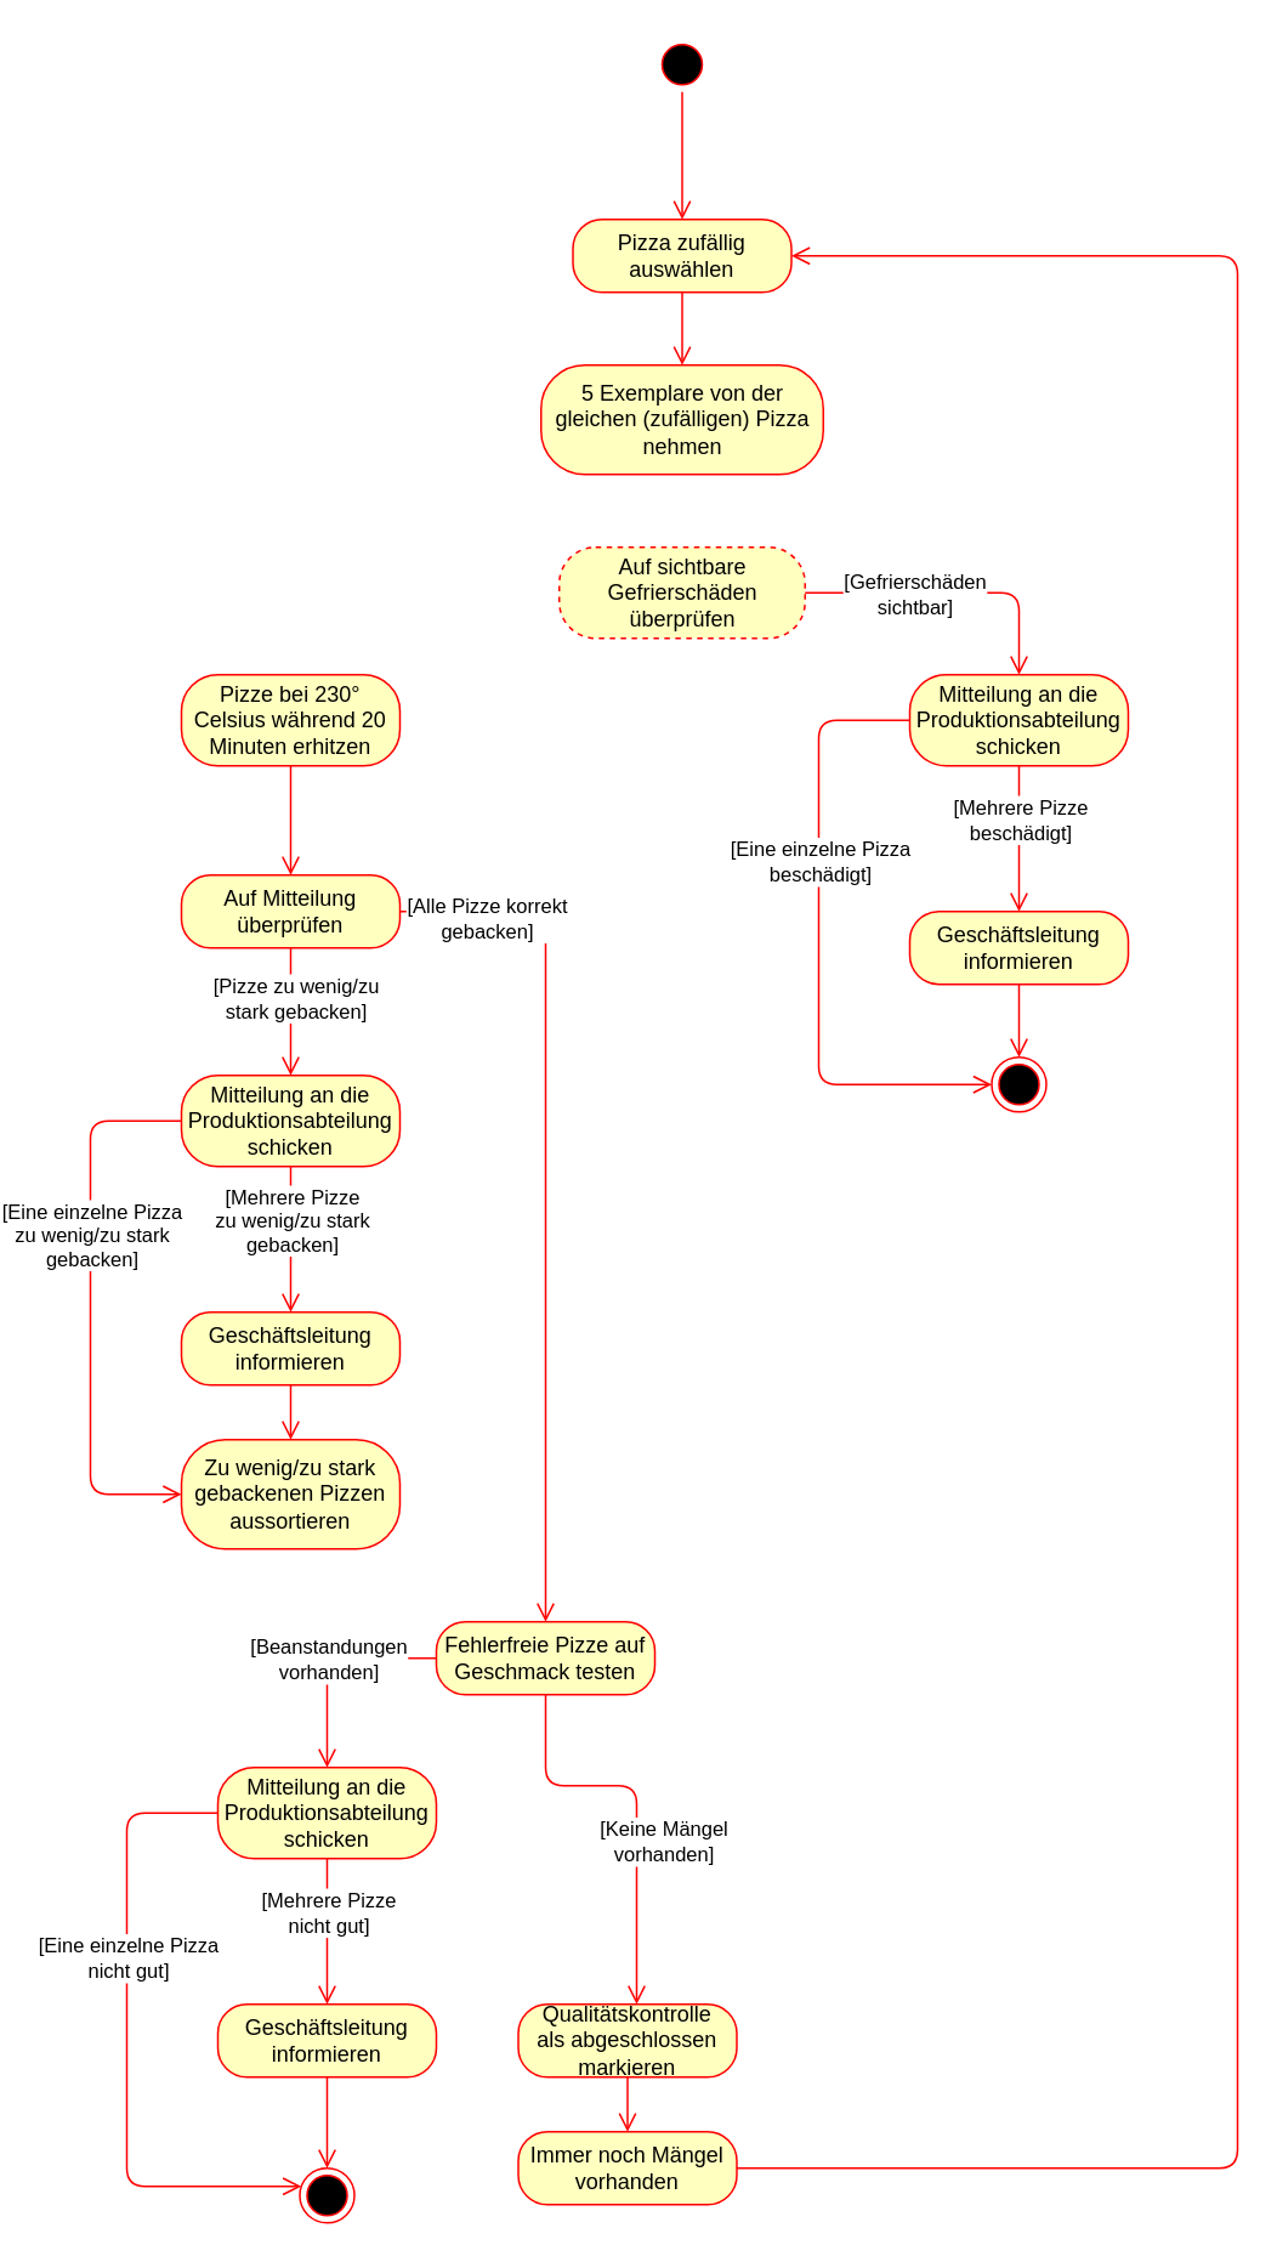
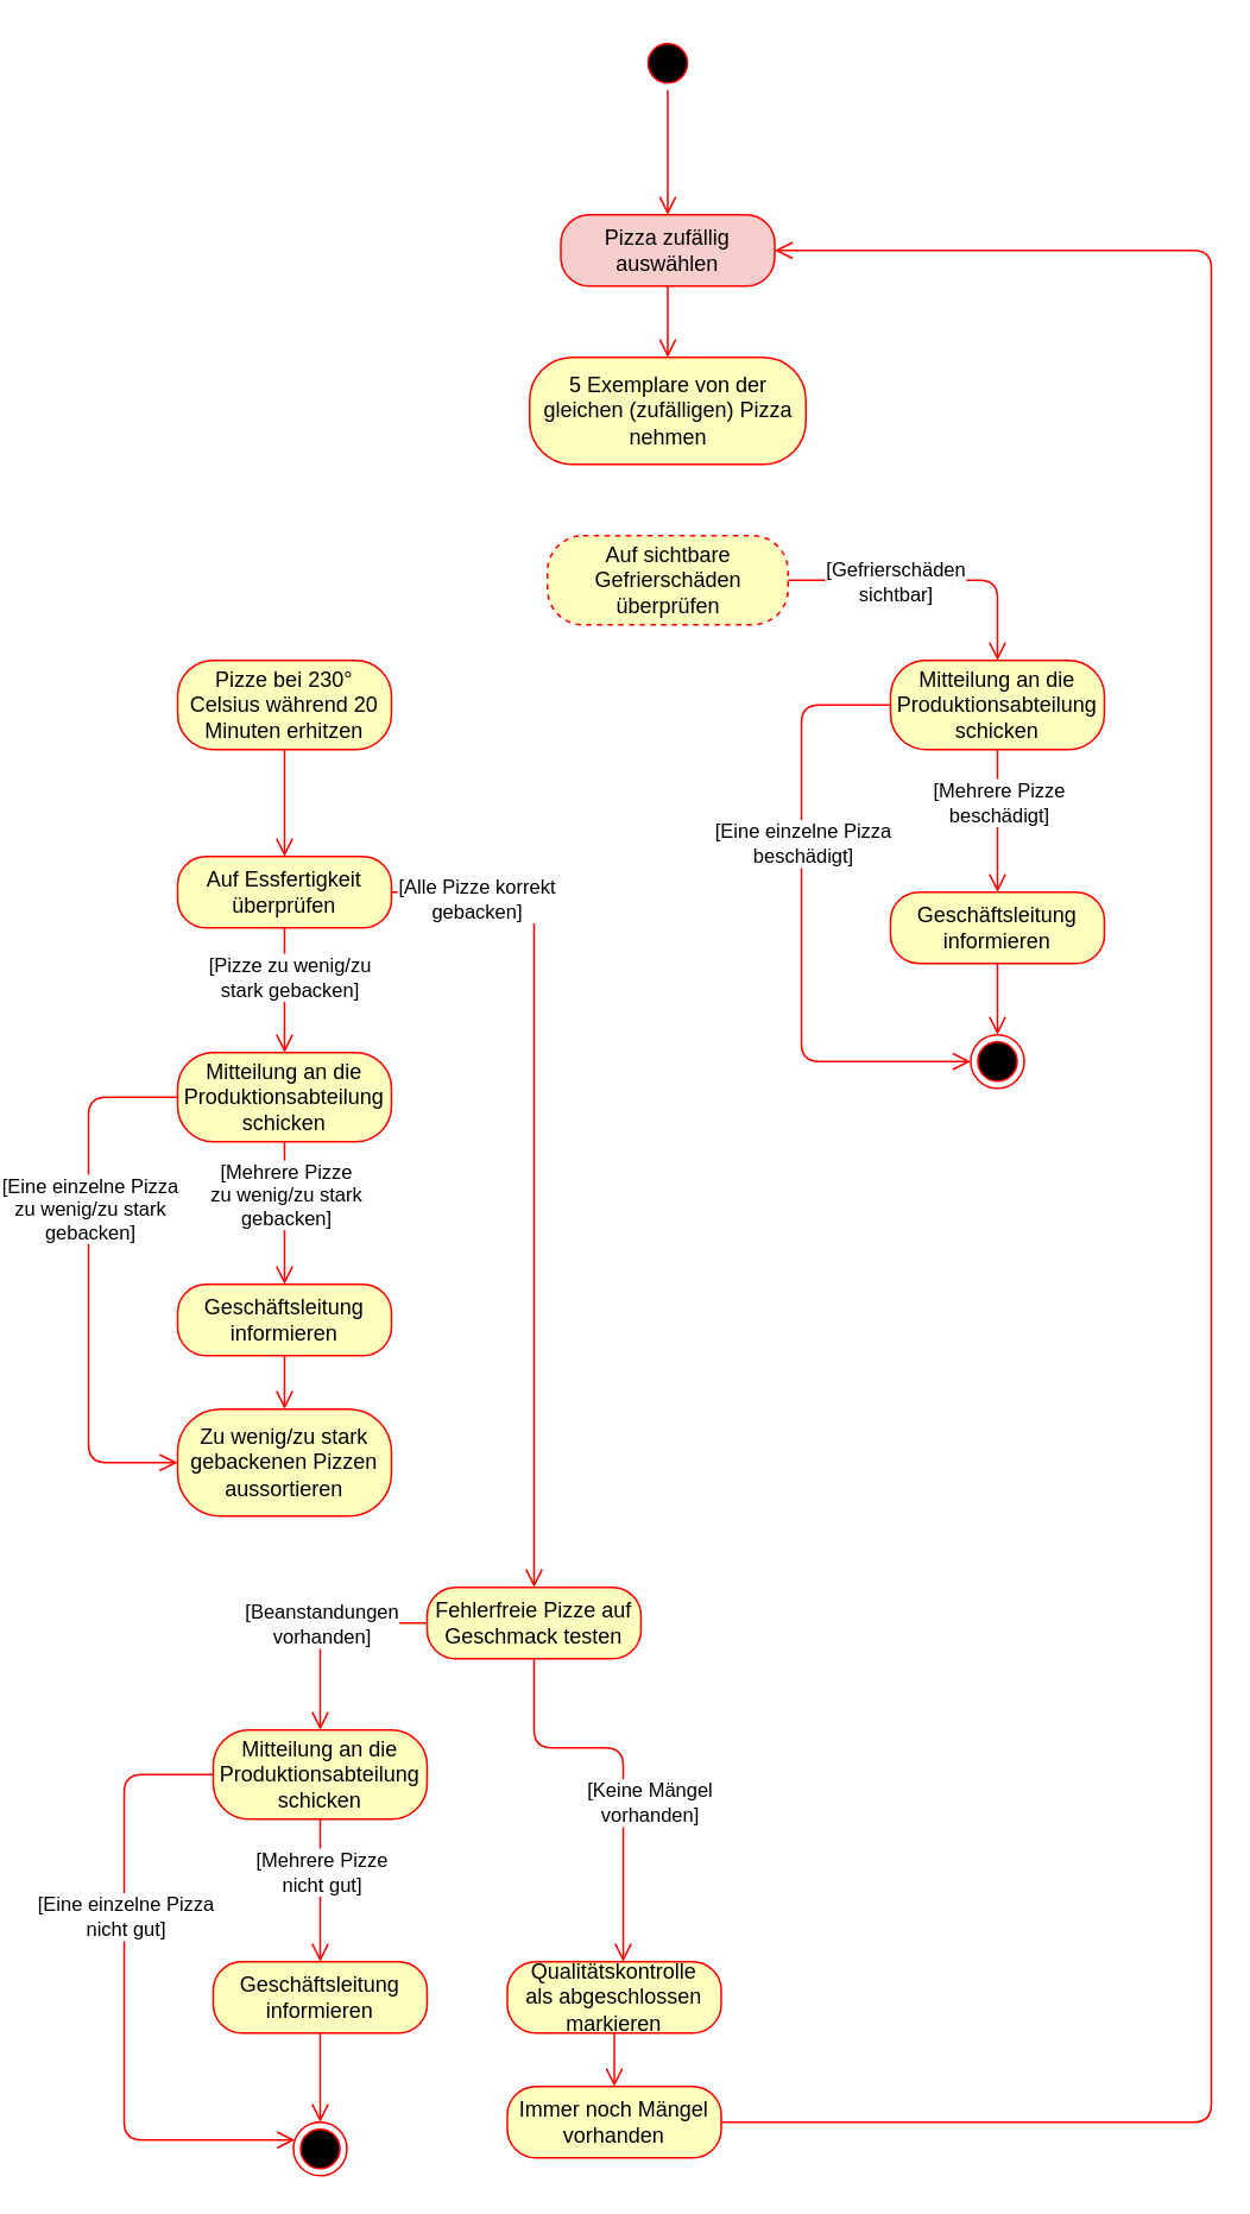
- <mxCell id="4" value="Pizza zufällig auswählen" style="rounded=1;whiteSpace=wrap;html=1;arcSize=40;fontColor=#000000;fillColor=#ffffc0;strokeColor=#ff0000;" parent="1" vertex="1"><mxGeometry x="285" y="120" width="120" height="40" as="geometry" /></mxCell>
+ <mxCell id="4" value="Pizza zufällig auswählen" style="rounded=1;whiteSpace=wrap;html=1;arcSize=40;fontColor=#000000;fillColor=#f8cecc;strokeColor=#ff0000;" parent="1" vertex="1"><mxGeometry x="285" y="120" width="120" height="40" as="geometry" /></mxCell>
- <mxCell id="19" value="Auf Mitteilung überprüfen" style="rounded=1;whiteSpace=wrap;html=1;arcSize=40;fontColor=#000000;fillColor=#ffffc0;strokeColor=#ff0000;" parent="1" vertex="1"><mxGeometry x="70" y="480" width="120" height="40" as="geometry" /></mxCell>
+ <mxCell id="19" value="Auf Essfertigkeit überprüfen" style="rounded=1;whiteSpace=wrap;html=1;arcSize=40;fontColor=#000000;fillColor=#ffffc0;strokeColor=#ff0000;" parent="1" vertex="1"><mxGeometry x="70" y="480" width="120" height="40" as="geometry" /></mxCell>
